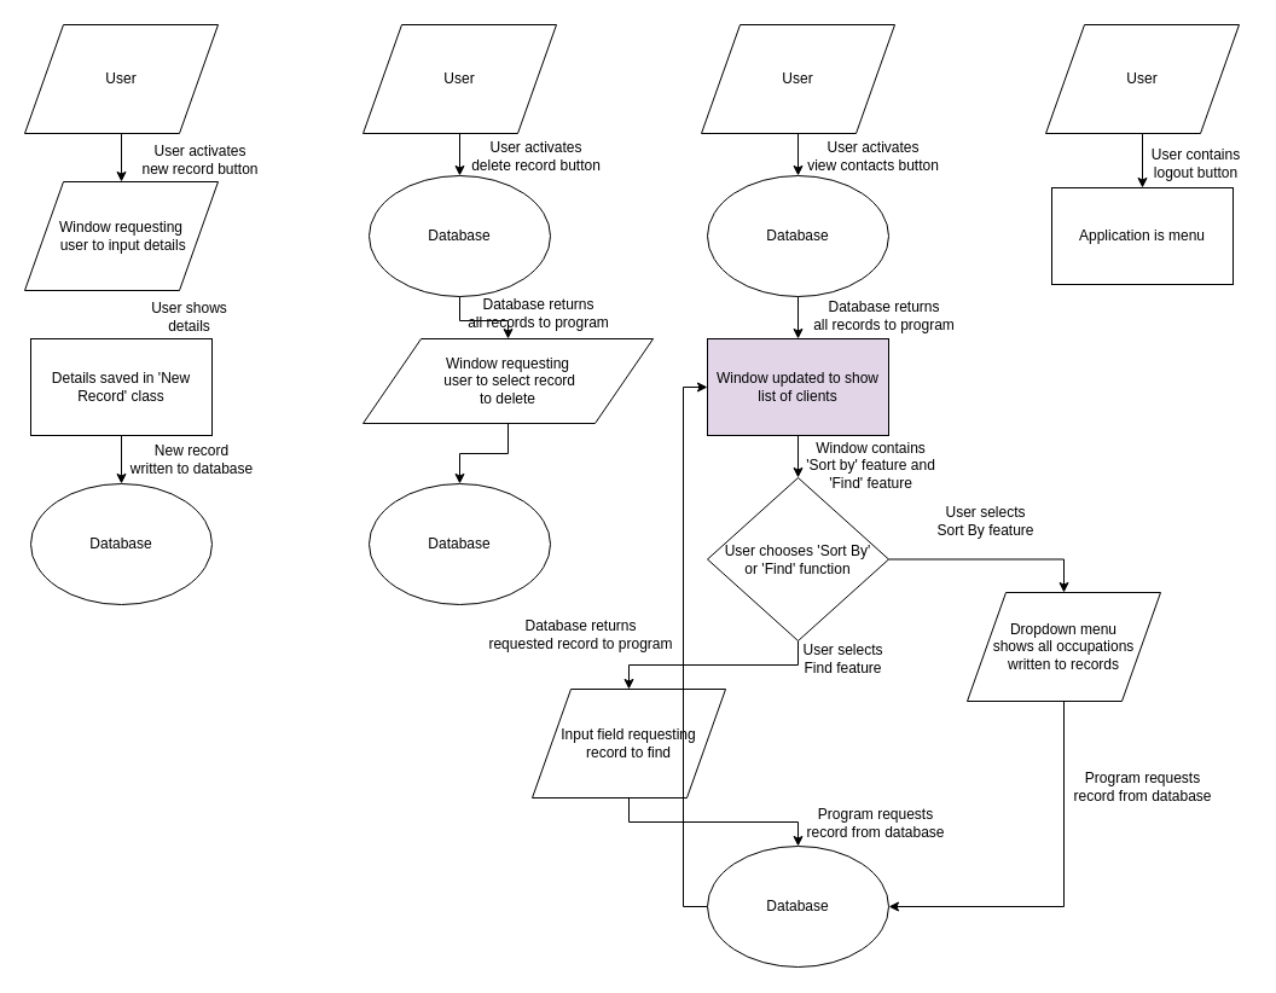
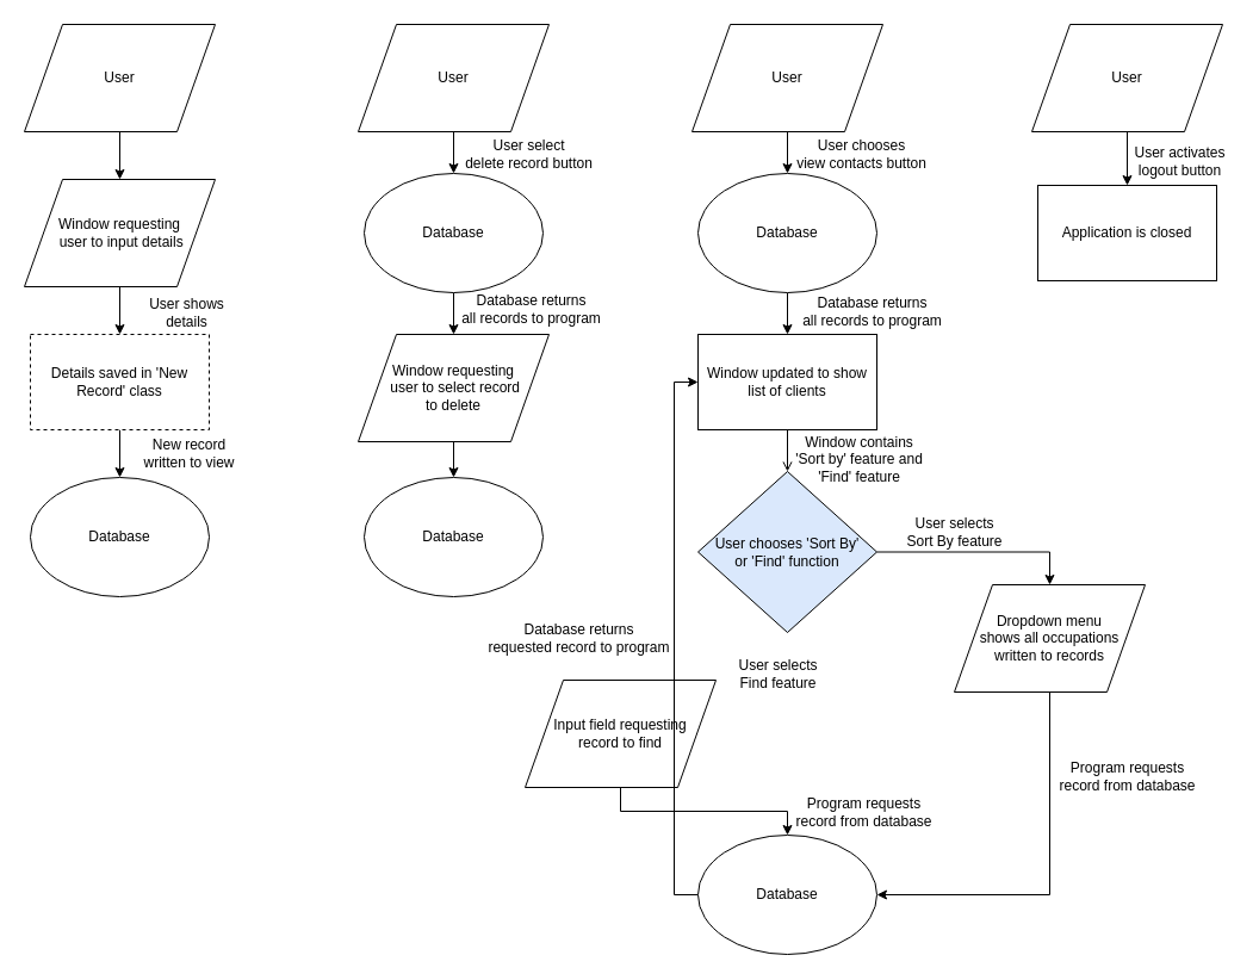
- <mxCell id="19" value="User activates&lt;br&gt;delete record button" style="text;html=1;align=center;verticalAlign=middle;resizable=0;points=[];autosize=1;" vertex="1" parent="1"><mxGeometry x="383" y="114" width="120" height="30" as="geometry" /></mxCell>
+ <mxCell id="19" value="User select&lt;br&gt;delete record button" style="text;html=1;align=center;verticalAlign=middle;resizable=0;points=[];autosize=1;" vertex="1" parent="1"><mxGeometry x="383" y="114" width="120" height="30" as="geometry" /></mxCell>
- <mxCell id="36" value="User activates&lt;br&gt;view contacts button" style="text;html=1;align=center;verticalAlign=middle;resizable=0;points=[];autosize=1;" vertex="1" parent="1"><mxGeometry x="662" y="114" width="120" height="30" as="geometry" /></mxCell>
+ <mxCell id="36" value="User chooses&lt;br&gt;view contacts button" style="text;html=1;align=center;verticalAlign=middle;resizable=0;points=[];autosize=1;" vertex="1" parent="1"><mxGeometry x="662" y="114" width="120" height="30" as="geometry" /></mxCell>
- <mxCell id="9" value="User activates&lt;br&gt;new record button" style="text;html=1;align=center;verticalAlign=middle;resizable=0;points=[];autosize=1;" vertex="1" parent="1"><mxGeometry x="110" y="117" width="110" height="30" as="geometry" /></mxCell>
- <mxCell id="47" value="User contains&lt;br&gt;logout button" style="text;html=1;align=center;verticalAlign=middle;resizable=0;points=[];autosize=1;" vertex="1" parent="1"><mxGeometry x="944" y="120" width="90" height="30" as="geometry" /></mxCell>
+ <mxCell id="47" value="User activates&lt;br&gt;logout button" style="text;html=1;align=center;verticalAlign=middle;resizable=0;points=[];autosize=1;" vertex="1" parent="1"><mxGeometry x="944" y="120" width="90" height="30" as="geometry" /></mxCell>
- <mxCell id="46" value="Application is menu" style="rounded=0;whiteSpace=wrap;html=1;" vertex="1" parent="1"><mxGeometry x="870" y="155" width="150" height="80" as="geometry" /></mxCell>
+ <mxCell id="46" value="Application is closed" style="rounded=0;whiteSpace=wrap;html=1;" vertex="1" parent="1"><mxGeometry x="870" y="155" width="150" height="80" as="geometry" /></mxCell>
+ <mxCell id="2" value="" style="edgeStyle=orthogonalEdgeStyle;rounded=0;orthogonalLoop=1;jettySize=auto;html=1;" edge="1" parent="1" source="3" target="7"><mxGeometry relative="1" as="geometry" /></mxCell>
- <mxCell id="17" value="Window requesting&lt;br&gt;&amp;nbsp;user to select record&lt;br&gt;to delete" style="shape=parallelogram;perimeter=parallelogramPerimeter;whiteSpace=wrap;html=1;" vertex="1" parent="1"><mxGeometry x="300" y="280" width="240" height="70" as="geometry" /></mxCell>
+ <mxCell id="17" value="Window requesting&lt;br&gt;&amp;nbsp;user to select record&lt;br&gt;to delete" style="shape=parallelogram;perimeter=parallelogramPerimeter;whiteSpace=wrap;html=1;" vertex="1" parent="1"><mxGeometry x="300" y="280" width="160" height="90" as="geometry" /></mxCell>
- <mxCell id="7" value="Details saved in 'New Record' class" style="rounded=0;whiteSpace=wrap;html=1;" vertex="1" parent="1"><mxGeometry x="25" y="280" width="150" height="80" as="geometry" /></mxCell>
+ <mxCell id="7" value="Details saved in 'New Record' class" style="rounded=0;whiteSpace=wrap;html=1;dashed=1;" vertex="1" parent="1"><mxGeometry x="25" y="280" width="150" height="80" as="geometry" /></mxCell>
- <mxCell id="26" value="Window updated to show list of clients" style="rounded=0;whiteSpace=wrap;html=1;fillColor=#e1d5e7;" vertex="1" parent="1"><mxGeometry x="585" y="280" width="150" height="80" as="geometry" /></mxCell>
+ <mxCell id="26" value="Window updated to show list of clients" style="rounded=0;whiteSpace=wrap;html=1;" vertex="1" parent="1"><mxGeometry x="585" y="280" width="150" height="80" as="geometry" /></mxCell>
- <mxCell id="11" value="New record&lt;br&gt;written to database" style="text;html=1;align=center;verticalAlign=middle;resizable=0;points=[];autosize=1;" vertex="1" parent="1"><mxGeometry x="98" y="365" width="120" height="30" as="geometry" /></mxCell>
+ <mxCell id="11" value="New record&lt;br&gt;written to view" style="text;html=1;align=center;verticalAlign=middle;resizable=0;points=[];autosize=1;" vertex="1" parent="1"><mxGeometry x="98" y="365" width="120" height="30" as="geometry" /></mxCell>
- <mxCell id="25" value="" style="edgeStyle=orthogonalEdgeStyle;rounded=0;orthogonalLoop=1;jettySize=auto;html=1;" edge="1" parent="1" source="26" target="29"><mxGeometry relative="1" as="geometry" /></mxCell>
+ <mxCell id="25" value="" style="edgeStyle=orthogonalEdgeStyle;rounded=0;orthogonalLoop=1;jettySize=auto;html=1;endArrow=open;" edge="1" parent="1" source="26" target="29"><mxGeometry relative="1" as="geometry" /></mxCell>
- <mxCell id="39" value="User selects&lt;br&gt;Sort By feature" style="text;html=1;align=center;verticalAlign=middle;resizable=0;points=[];autosize=1;" vertex="1" parent="1"><mxGeometry x="765" y="416" width="100" height="30" as="geometry" /></mxCell>
+ <mxCell id="39" value="User selects&lt;br&gt;Sort By feature" style="text;html=1;align=center;verticalAlign=middle;resizable=0;points=[];autosize=1;" vertex="1" parent="1"><mxGeometry x="750" y="431" width="100" height="30" as="geometry" /></mxCell>
- <mxCell id="29" value="User chooses 'Sort By'&lt;br&gt;or 'Find' function" style="rhombus;whiteSpace=wrap;html=1;" vertex="1" parent="1"><mxGeometry x="585" y="395" width="150" height="135" as="geometry" /></mxCell>
+ <mxCell id="29" value="User chooses 'Sort By'&lt;br&gt;or 'Find' function" style="rhombus;whiteSpace=wrap;html=1;fillColor=#dae8fc;" vertex="1" parent="1"><mxGeometry x="585" y="395" width="150" height="135" as="geometry" /></mxCell>
- <mxCell id="43" value="Database returns&lt;br&gt;requested record to program" style="text;html=1;align=center;verticalAlign=middle;resizable=0;points=[];autosize=1;" vertex="1" parent="1"><mxGeometry x="395" y="510" width="170" height="30" as="geometry" /></mxCell>
+ <mxCell id="43" value="Database returns&lt;br&gt;requested record to program" style="text;html=1;align=center;verticalAlign=middle;resizable=0;points=[];autosize=1;" vertex="1" parent="1"><mxGeometry x="400" y="520" width="170" height="30" as="geometry" /></mxCell>
- <mxCell id="40" value="User selects&lt;br&gt;Find feature" style="text;html=1;align=center;verticalAlign=middle;resizable=0;points=[];autosize=1;" vertex="1" parent="1"><mxGeometry x="657" y="530" width="80" height="30" as="geometry" /></mxCell>
+ <mxCell id="40" value="User selects&lt;br&gt;Find feature" style="text;html=1;align=center;verticalAlign=middle;resizable=0;points=[];autosize=1;" vertex="1" parent="1"><mxGeometry x="612" y="550" width="80" height="30" as="geometry" /></mxCell>
- <mxCell id="28" value="" style="edgeStyle=orthogonalEdgeStyle;rounded=0;orthogonalLoop=1;jettySize=auto;html=1;" edge="1" parent="1" source="29" target="31"><mxGeometry relative="1" as="geometry" /></mxCell>
